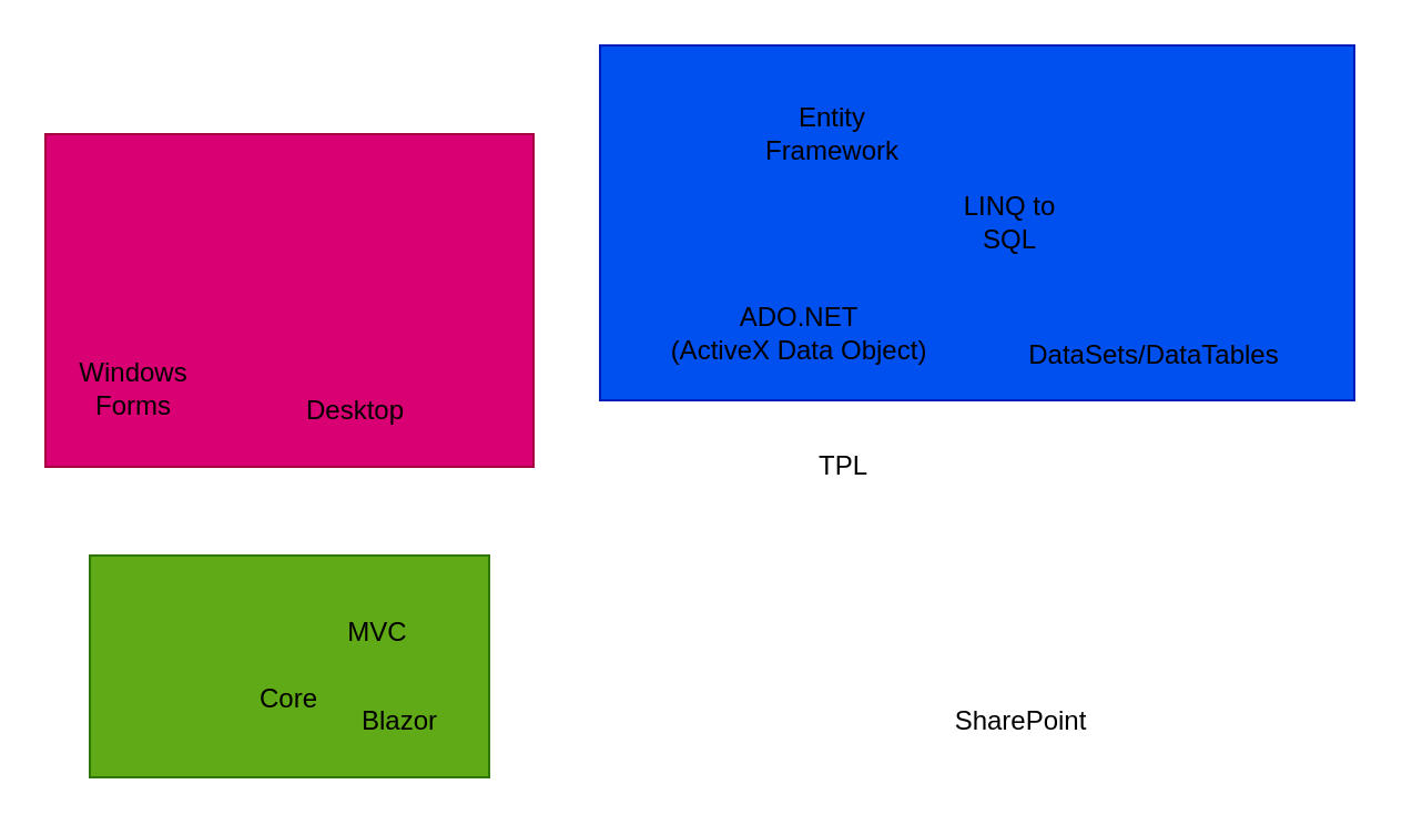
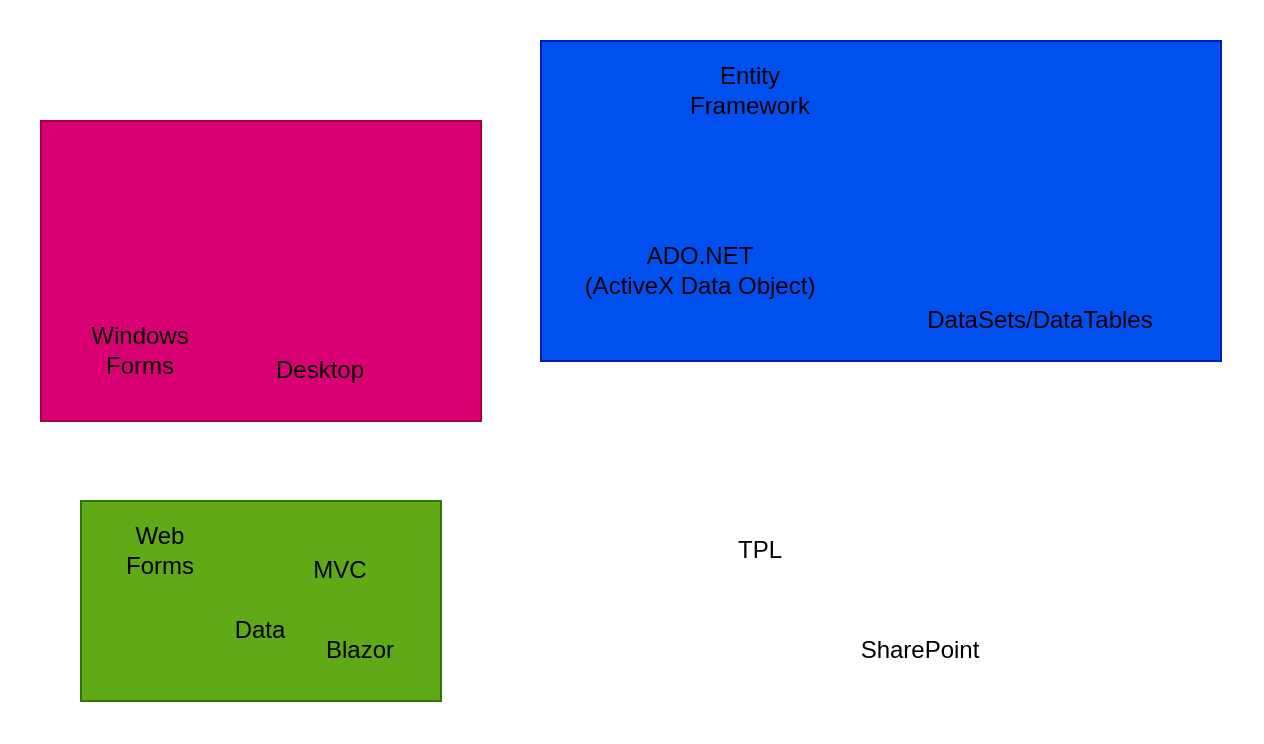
- <mxCell id="5" value="Entity Framework" style="text;html=1;strokeColor=none;fillColor=none;align=center;verticalAlign=middle;whiteSpace=wrap;rounded=0;" parent="1" vertex="1"><mxGeometry x="340" y="40" width="70" height="40" as="geometry" /></mxCell>
+ <mxCell id="5" value="Entity Framework" style="text;html=1;strokeColor=none;fillColor=none;align=center;verticalAlign=middle;whiteSpace=wrap;rounded=0;" parent="1" vertex="1"><mxGeometry x="340" y="25" width="70" height="40" as="geometry" /></mxCell>
- <mxCell id="7" value="LINQ to SQL" style="text;html=1;strokeColor=none;fillColor=none;align=center;verticalAlign=middle;whiteSpace=wrap;rounded=0;" parent="1" vertex="1"><mxGeometry x="420" y="80" width="70" height="40" as="geometry" /></mxCell>
- <mxCell id="6" value="ADO.NET&lt;br&gt;(ActiveX Data Object)" style="text;html=1;strokeColor=none;fillColor=none;align=center;verticalAlign=middle;whiteSpace=wrap;rounded=0;" parent="1" vertex="1"><mxGeometry x="300" y="135" width="120" height="30" as="geometry" /></mxCell>
+ <mxCell id="6" value="ADO.NET&lt;br&gt;(ActiveX Data Object)" style="text;html=1;strokeColor=none;fillColor=none;align=center;verticalAlign=middle;whiteSpace=wrap;rounded=0;" parent="1" vertex="1"><mxGeometry x="290" y="120" width="120" height="30" as="geometry" /></mxCell>
- <mxCell id="9" value="Windows Forms" style="text;html=1;strokeColor=none;fillColor=none;align=center;verticalAlign=middle;whiteSpace=wrap;rounded=0;" parent="1" vertex="1"><mxGeometry x="30" y="160" width="60" height="30" as="geometry" /></mxCell>
+ <mxCell id="9" value="Windows Forms" style="text;html=1;strokeColor=none;fillColor=none;align=center;verticalAlign=middle;whiteSpace=wrap;rounded=0;" parent="1" vertex="1"><mxGeometry x="40" y="160" width="60" height="30" as="geometry" /></mxCell>
- <mxCell id="15" value="TPL" style="text;html=1;strokeColor=none;fillColor=none;align=center;verticalAlign=middle;whiteSpace=wrap;rounded=0;" parent="1" vertex="1"><mxGeometry x="350" y="195" width="60" height="30" as="geometry" /></mxCell>
+ <mxCell id="15" value="TPL" style="text;html=1;strokeColor=none;fillColor=none;align=center;verticalAlign=middle;whiteSpace=wrap;rounded=0;" parent="1" vertex="1"><mxGeometry x="350" y="260" width="60" height="30" as="geometry" /></mxCell>
+ <mxCell id="11" value="Web Forms" style="text;html=1;strokeColor=none;fillColor=none;align=center;verticalAlign=middle;whiteSpace=wrap;rounded=0;" parent="1" vertex="1"><mxGeometry x="50" y="260" width="60" height="30" as="geometry" /></mxCell>
- <mxCell id="13" value="Core" style="text;html=1;strokeColor=none;fillColor=none;align=center;verticalAlign=middle;whiteSpace=wrap;rounded=0;" parent="1" vertex="1"><mxGeometry x="100" y="300" width="60" height="30" as="geometry" /></mxCell>
+ <mxCell id="13" value="Data" style="text;html=1;strokeColor=none;fillColor=none;align=center;verticalAlign=middle;whiteSpace=wrap;rounded=0;" parent="1" vertex="1"><mxGeometry x="100" y="300" width="60" height="30" as="geometry" /></mxCell>
